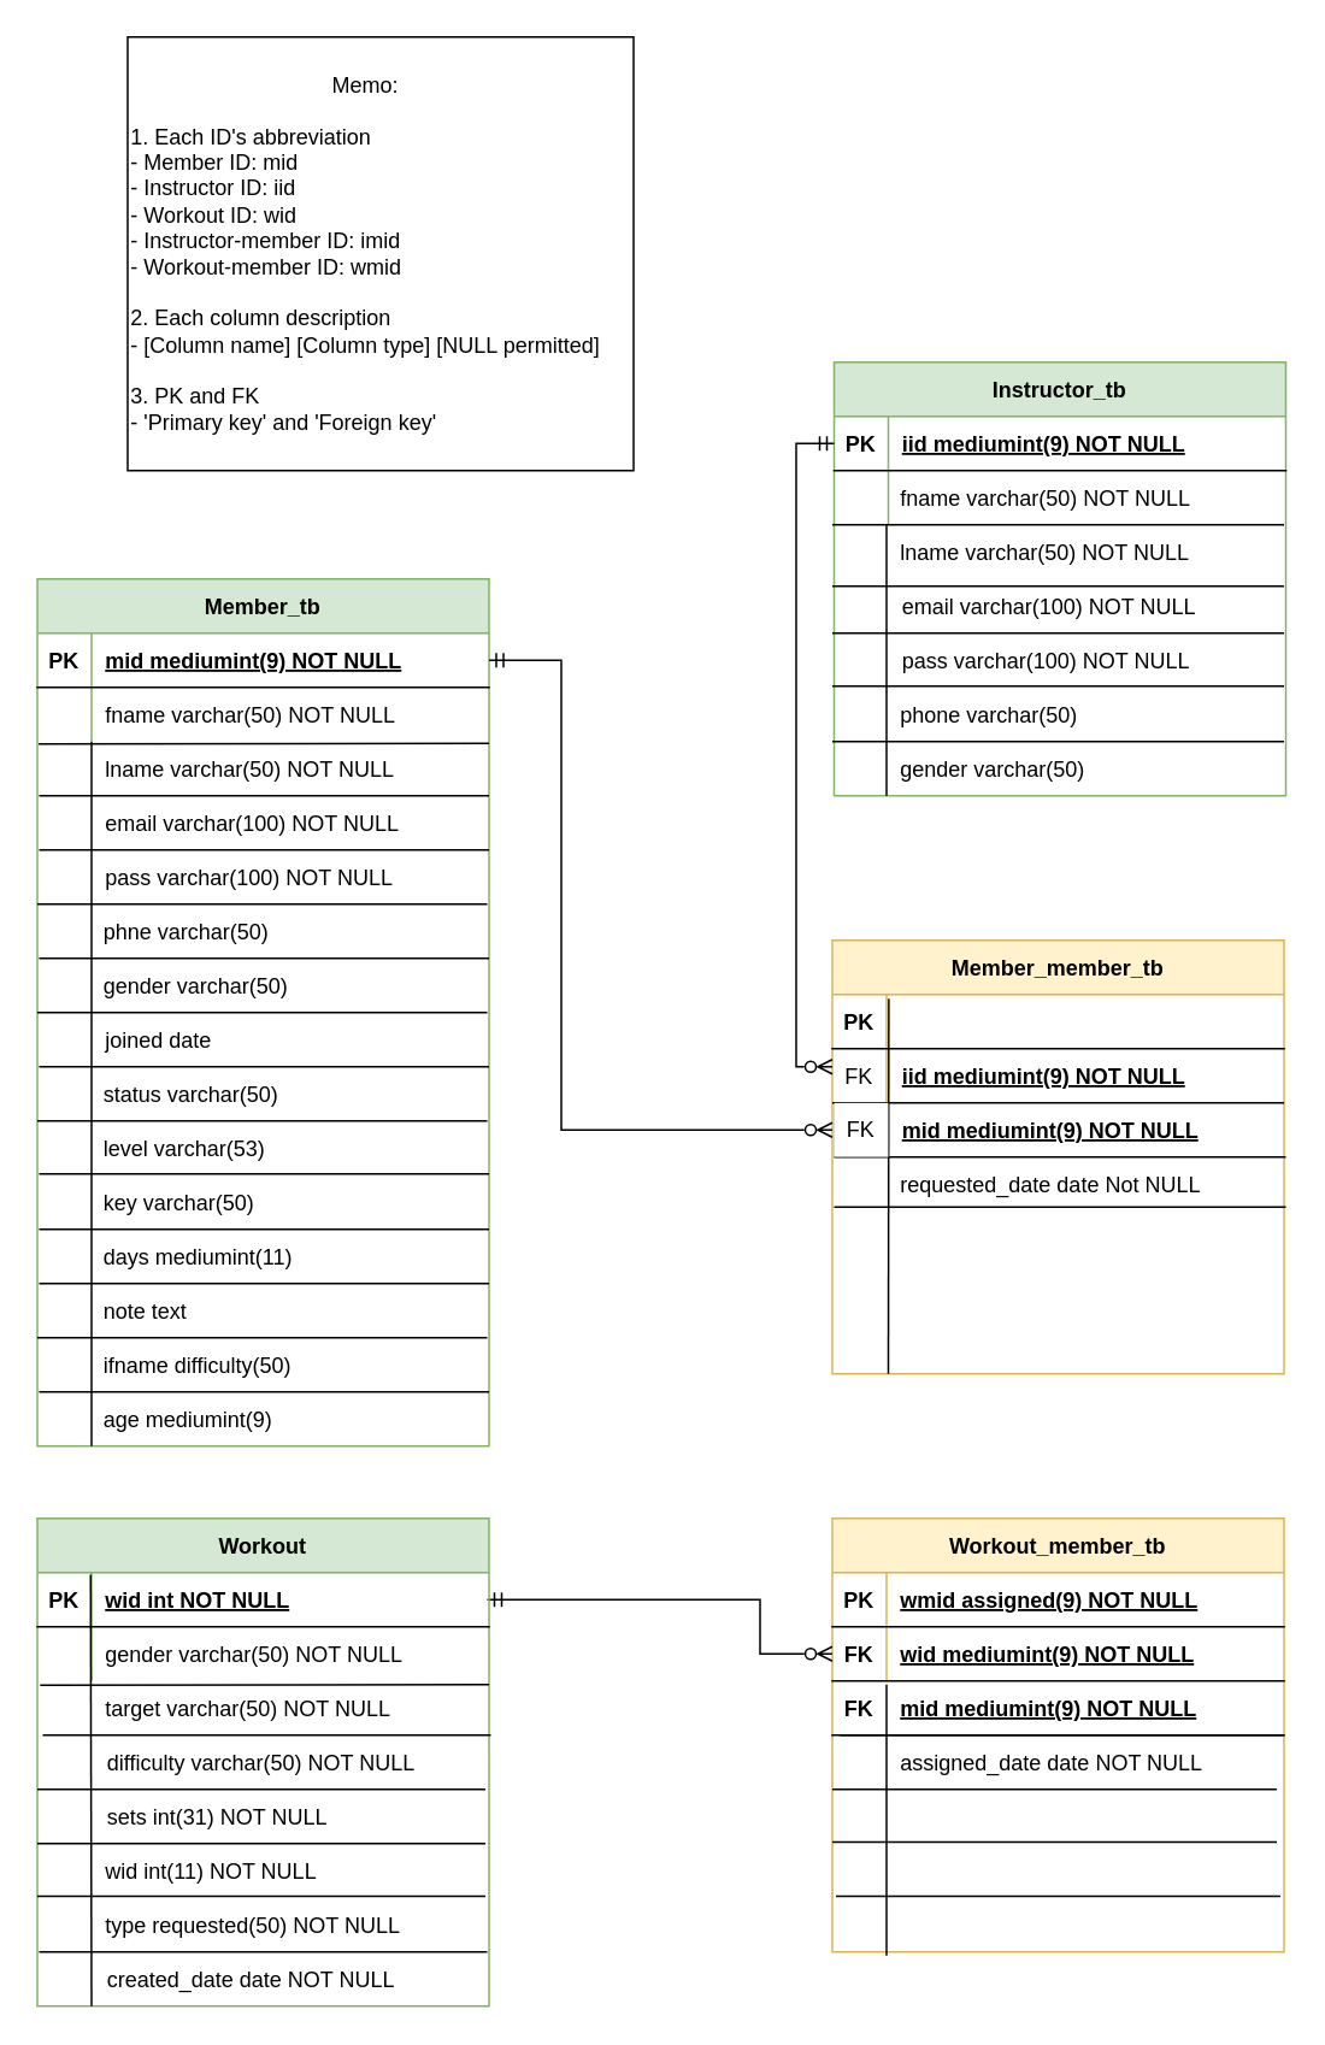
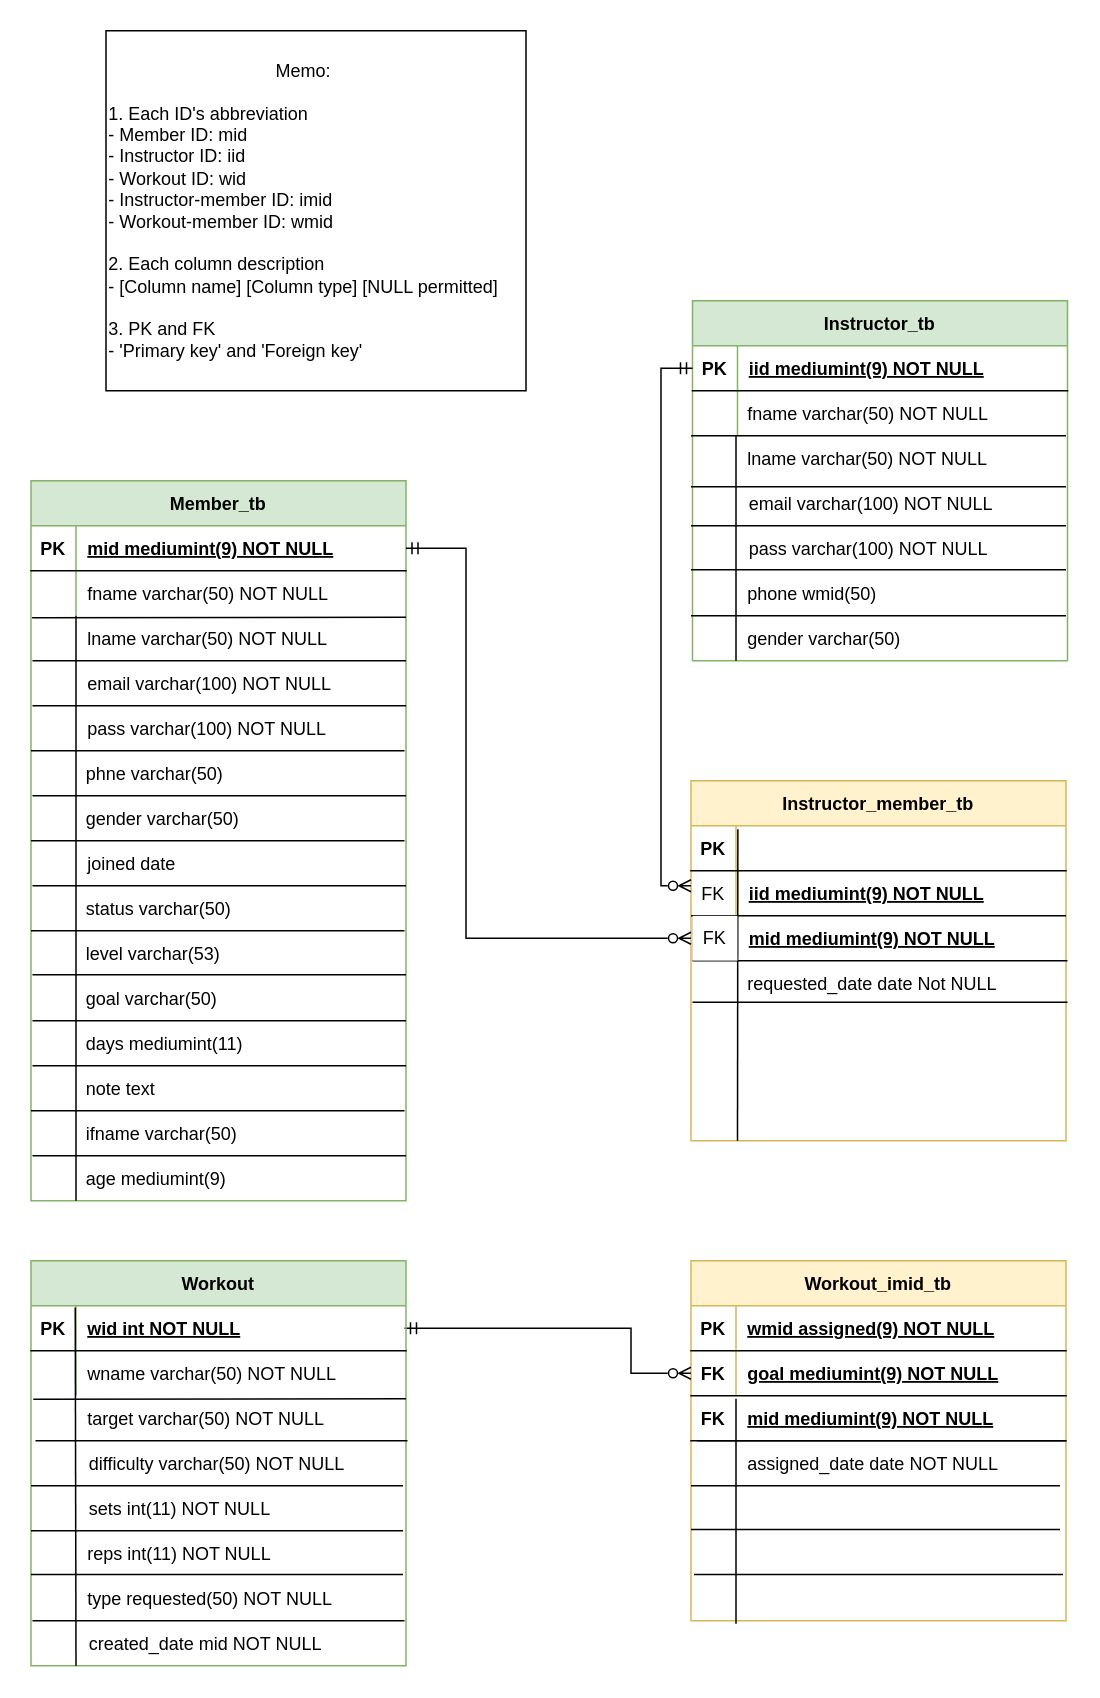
- <mxCell id="48" value="phone varchar(50) " style="shape=partialRectangle;overflow=hidden;connectable=0;fillColor=none;top=0;left=0;bottom=0;right=0;align=left;spacingLeft=6;" parent="1" vertex="1"><mxGeometry x="490" y="380" width="220" height="30" as="geometry"><mxRectangle width="220" height="30" as="alternateBounds" /></mxGeometry></mxCell>
+ <mxCell id="48" value="phone wmid(50) " style="shape=partialRectangle;overflow=hidden;connectable=0;fillColor=none;top=0;left=0;bottom=0;right=0;align=left;spacingLeft=6;" parent="1" vertex="1"><mxGeometry x="490" y="380" width="220" height="30" as="geometry"><mxRectangle width="220" height="30" as="alternateBounds" /></mxGeometry></mxCell>
- <mxCell id="68" value="Member_member_tb" style="shape=table;startSize=30;container=1;collapsible=1;childLayout=tableLayout;fixedRows=1;rowLines=0;fontStyle=1;align=center;resizeLast=1;fillColor=#fff2cc;strokeColor=#d6b656;" parent="1" vertex="1"><mxGeometry x="460" y="520" width="250" height="240" as="geometry" /></mxCell>
+ <mxCell id="68" value="Instructor_member_tb" style="shape=table;startSize=30;container=1;collapsible=1;childLayout=tableLayout;fixedRows=1;rowLines=0;fontStyle=1;align=center;resizeLast=1;fillColor=#fff2cc;strokeColor=#d6b656;" parent="1" vertex="1"><mxGeometry x="460" y="520" width="250" height="240" as="geometry" /></mxCell>
- <mxCell id="17" value="key varchar(50)" style="shape=partialRectangle;overflow=hidden;connectable=0;fillColor=none;top=0;left=0;bottom=0;right=0;align=left;spacingLeft=6;" parent="1" vertex="1"><mxGeometry x="49" y="650" width="220" height="30" as="geometry"><mxRectangle width="220" height="30" as="alternateBounds" /></mxGeometry></mxCell>
+ <mxCell id="17" value="goal varchar(50)" style="shape=partialRectangle;overflow=hidden;connectable=0;fillColor=none;top=0;left=0;bottom=0;right=0;align=left;spacingLeft=6;" parent="1" vertex="1"><mxGeometry x="49" y="650" width="220" height="30" as="geometry"><mxRectangle width="220" height="30" as="alternateBounds" /></mxGeometry></mxCell>
- <mxCell id="20" value="ifname difficulty(50) " style="shape=partialRectangle;overflow=hidden;connectable=0;fillColor=none;top=0;left=0;bottom=0;right=0;align=left;spacingLeft=6;" parent="1" vertex="1"><mxGeometry x="49" y="740" width="220" height="30" as="geometry"><mxRectangle width="220" height="30" as="alternateBounds" /></mxGeometry></mxCell>
+ <mxCell id="20" value="ifname varchar(50) " style="shape=partialRectangle;overflow=hidden;connectable=0;fillColor=none;top=0;left=0;bottom=0;right=0;align=left;spacingLeft=6;" parent="1" vertex="1"><mxGeometry x="49" y="740" width="220" height="30" as="geometry"><mxRectangle width="220" height="30" as="alternateBounds" /></mxGeometry></mxCell>
- <mxCell id="56" value="Workout_member_tb" style="shape=table;startSize=30;container=1;collapsible=1;childLayout=tableLayout;fixedRows=1;rowLines=0;fontStyle=1;align=center;resizeLast=1;fillColor=#fff2cc;strokeColor=#d6b656;" parent="1" vertex="1"><mxGeometry x="460" y="840" width="250" height="240" as="geometry" /></mxCell>
+ <mxCell id="56" value="Workout_imid_tb" style="shape=table;startSize=30;container=1;collapsible=1;childLayout=tableLayout;fixedRows=1;rowLines=0;fontStyle=1;align=center;resizeLast=1;fillColor=#fff2cc;strokeColor=#d6b656;" parent="1" vertex="1"><mxGeometry x="460" y="840" width="250" height="240" as="geometry" /></mxCell>
- <mxCell id="100" value="gender varchar(50) NOT NULL" style="shape=partialRectangle;overflow=hidden;connectable=0;fillColor=none;top=0;left=0;bottom=0;right=0;align=left;spacingLeft=6;" vertex="1" parent="1"><mxGeometry x="50" y="900" width="220" height="30" as="geometry"><mxRectangle width="220" height="30" as="alternateBounds" /></mxGeometry></mxCell>
+ <mxCell id="100" value="wname varchar(50) NOT NULL" style="shape=partialRectangle;overflow=hidden;connectable=0;fillColor=none;top=0;left=0;bottom=0;right=0;align=left;spacingLeft=6;" vertex="1" parent="1"><mxGeometry x="50" y="900" width="220" height="30" as="geometry"><mxRectangle width="220" height="30" as="alternateBounds" /></mxGeometry></mxCell>
- <mxCell id="91" value="wid mediumint(9) NOT NULL " style="shape=partialRectangle;overflow=hidden;connectable=0;fillColor=none;top=0;left=0;bottom=0;right=0;align=left;spacingLeft=6;fontStyle=5;" vertex="1" parent="89"><mxGeometry x="30" width="220" height="30" as="geometry"><mxRectangle width="220" height="30" as="alternateBounds" /></mxGeometry></mxCell>
+ <mxCell id="91" value="goal mediumint(9) NOT NULL " style="shape=partialRectangle;overflow=hidden;connectable=0;fillColor=none;top=0;left=0;bottom=0;right=0;align=left;spacingLeft=6;fontStyle=5;" vertex="1" parent="89"><mxGeometry x="30" width="220" height="30" as="geometry"><mxRectangle width="220" height="30" as="alternateBounds" /></mxGeometry></mxCell>
- <mxCell id="104" value="sets int(31) NOT NULL" style="shape=partialRectangle;overflow=hidden;connectable=0;fillColor=none;top=0;left=0;bottom=0;right=0;align=left;spacingLeft=6;" vertex="1" parent="1"><mxGeometry x="51" y="990" width="220" height="30" as="geometry"><mxRectangle width="220" height="30" as="alternateBounds" /></mxGeometry></mxCell>
+ <mxCell id="104" value="sets int(11) NOT NULL" style="shape=partialRectangle;overflow=hidden;connectable=0;fillColor=none;top=0;left=0;bottom=0;right=0;align=left;spacingLeft=6;" vertex="1" parent="1"><mxGeometry x="51" y="990" width="220" height="30" as="geometry"><mxRectangle width="220" height="30" as="alternateBounds" /></mxGeometry></mxCell>
- <mxCell id="103" value="wid int(11) NOT NULL" style="shape=partialRectangle;overflow=hidden;connectable=0;fillColor=none;top=0;left=0;bottom=0;right=0;align=left;spacingLeft=6;" vertex="1" parent="1"><mxGeometry x="50" y="1020" width="220" height="30" as="geometry"><mxRectangle width="220" height="30" as="alternateBounds" /></mxGeometry></mxCell>
+ <mxCell id="103" value="reps int(11) NOT NULL" style="shape=partialRectangle;overflow=hidden;connectable=0;fillColor=none;top=0;left=0;bottom=0;right=0;align=left;spacingLeft=6;" vertex="1" parent="1"><mxGeometry x="50" y="1020" width="220" height="30" as="geometry"><mxRectangle width="220" height="30" as="alternateBounds" /></mxGeometry></mxCell>
- <mxCell id="105" value="created_date date NOT NULL" style="shape=partialRectangle;overflow=hidden;connectable=0;fillColor=none;top=0;left=0;bottom=0;right=0;align=left;spacingLeft=6;" vertex="1" parent="1"><mxGeometry x="51" y="1080" width="220" height="30" as="geometry"><mxRectangle width="220" height="30" as="alternateBounds" /></mxGeometry></mxCell>
+ <mxCell id="105" value="created_date mid NOT NULL" style="shape=partialRectangle;overflow=hidden;connectable=0;fillColor=none;top=0;left=0;bottom=0;right=0;align=left;spacingLeft=6;" vertex="1" parent="1"><mxGeometry x="51" y="1080" width="220" height="30" as="geometry"><mxRectangle width="220" height="30" as="alternateBounds" /></mxGeometry></mxCell>
